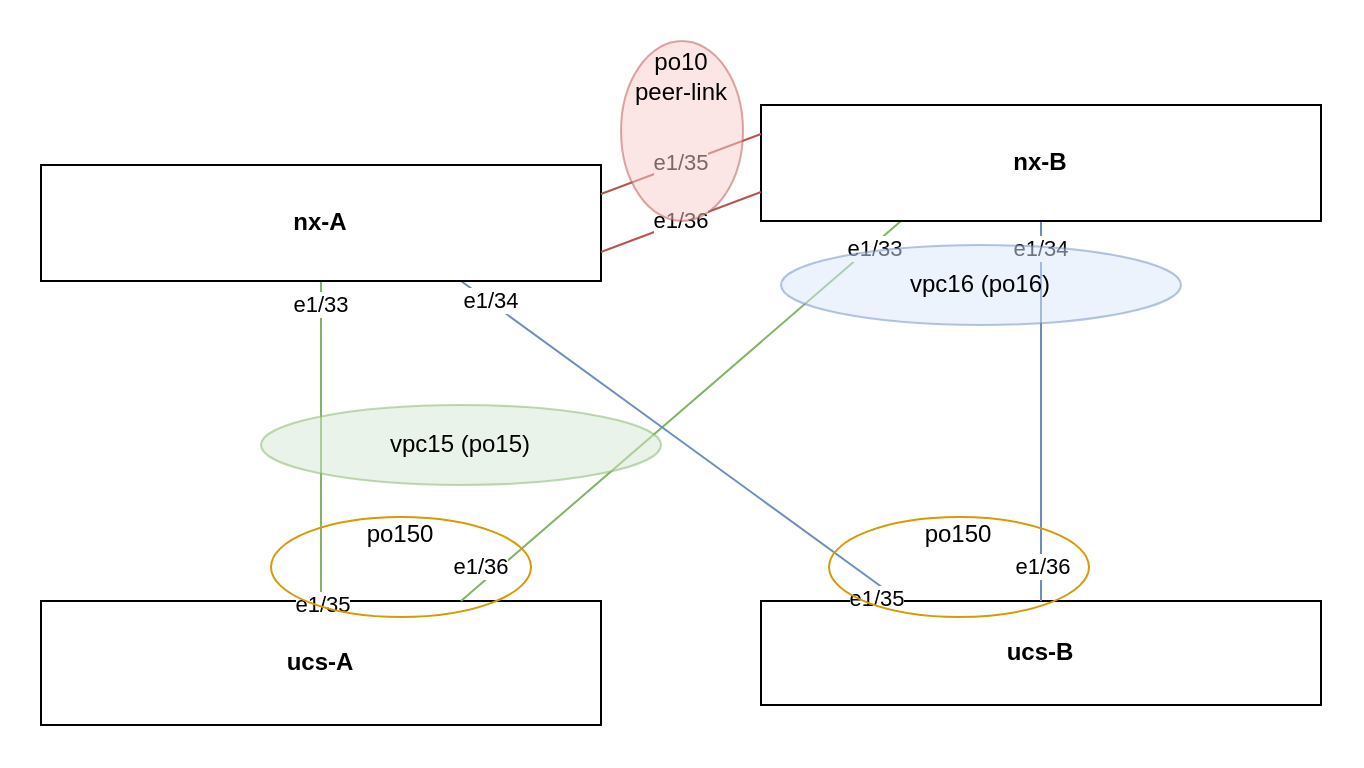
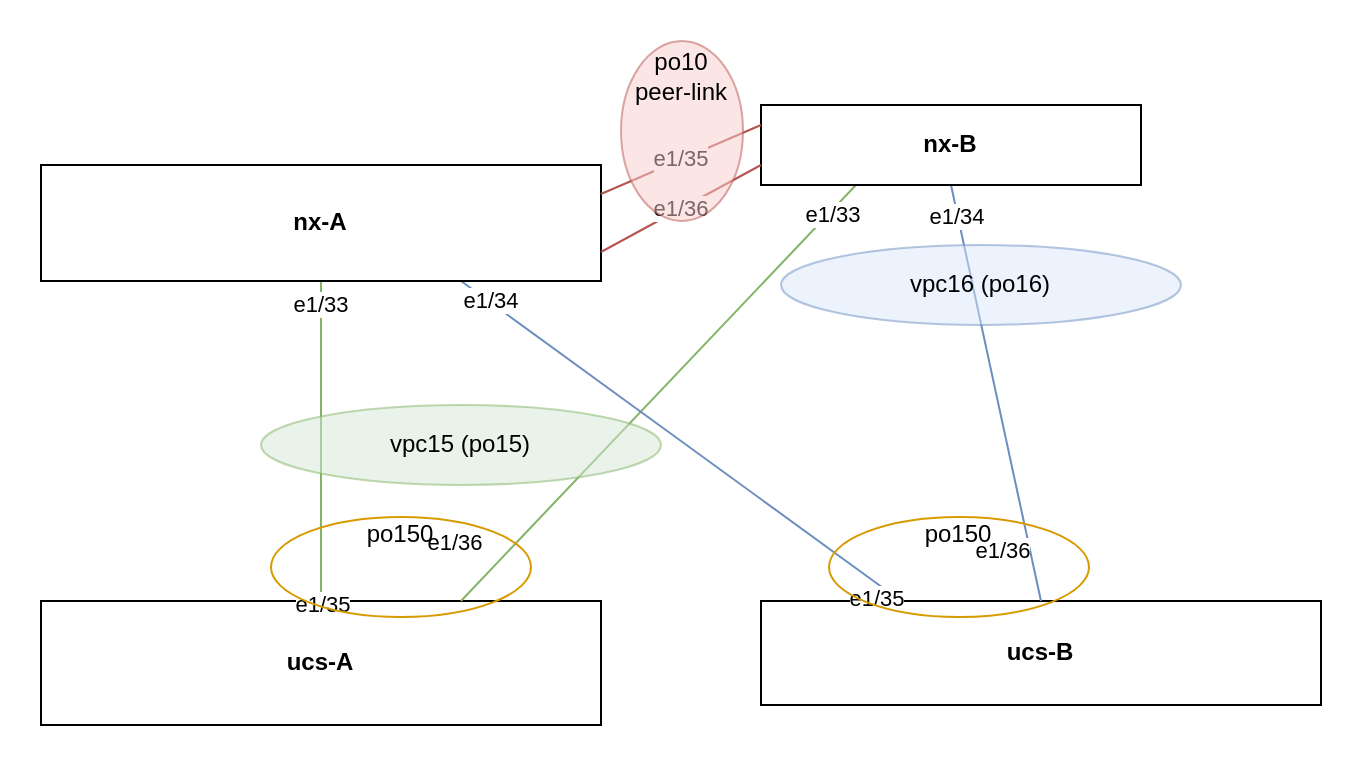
- <mxCell id="8" value="&lt;b&gt;nx-B&lt;/b&gt;" style="rounded=0;whiteSpace=wrap;html=1;" vertex="1" parent="1"><mxGeometry x="380" y="52" width="280" height="58" as="geometry" /></mxCell>
+ <mxCell id="8" value="&lt;b&gt;nx-B&lt;/b&gt;" style="rounded=0;whiteSpace=wrap;html=1;" vertex="1" parent="1"><mxGeometry x="380" y="52" width="190" height="40" as="geometry" /></mxCell>
